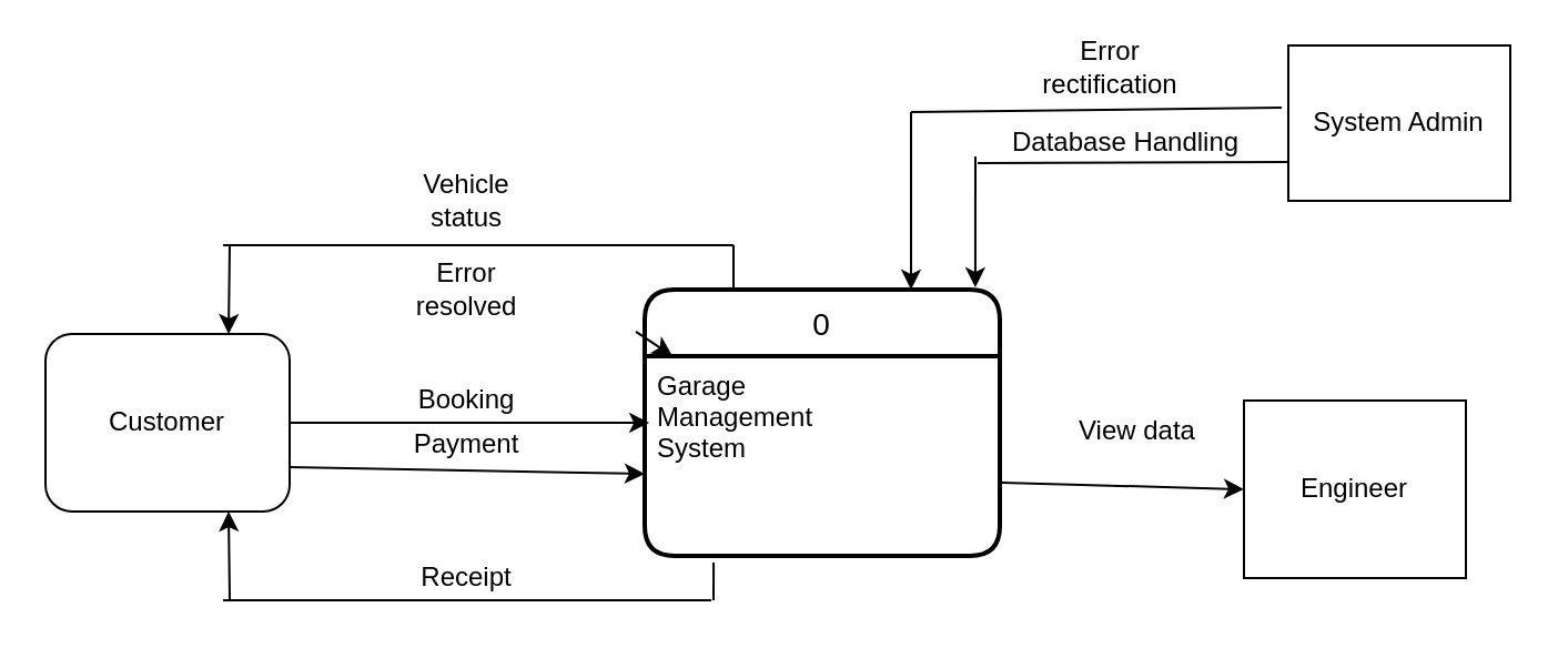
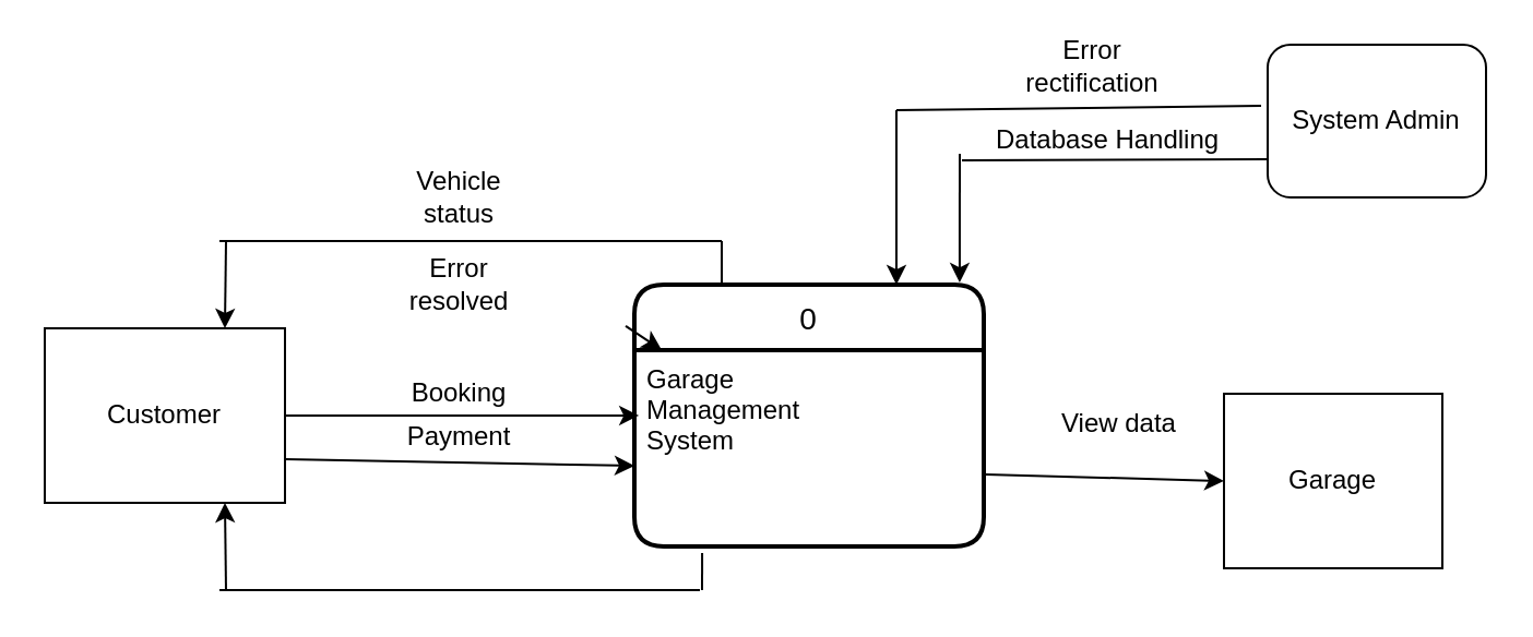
- <mxCell id="18" value="System Admin" style="whiteSpace=wrap;html=1;align=center;" parent="1" vertex="1"><mxGeometry x="580" y="20" width="100" height="70" as="geometry" /></mxCell>
+ <mxCell id="18" value="System Admin" style="whiteSpace=wrap;html=1;align=center;rounded=1;" parent="1" vertex="1"><mxGeometry x="580" y="20" width="100" height="70" as="geometry" /></mxCell>
- <mxCell id="2" value="Customer" style="whiteSpace=wrap;html=1;align=center;rounded=1;" parent="1" vertex="1"><mxGeometry x="20" y="150" width="110" height="80" as="geometry" /></mxCell>
+ <mxCell id="2" value="Customer" style="whiteSpace=wrap;html=1;align=center;" parent="1" vertex="1"><mxGeometry x="20" y="150" width="110" height="80" as="geometry" /></mxCell>
- <mxCell id="3" value="Engineer" style="whiteSpace=wrap;html=1;align=center;" parent="1" vertex="1"><mxGeometry x="560" y="180" width="100" height="80" as="geometry" /></mxCell>
+ <mxCell id="3" value="Garage" style="whiteSpace=wrap;html=1;align=center;" parent="1" vertex="1"><mxGeometry x="560" y="180" width="100" height="80" as="geometry" /></mxCell>
- <mxCell id="13" value="Receipt" style="text;html=1;strokeColor=none;fillColor=none;align=center;verticalAlign=middle;whiteSpace=wrap;rounded=0;" parent="1" vertex="1"><mxGeometry x="190" y="250" width="40" height="20" as="geometry" /></mxCell>
